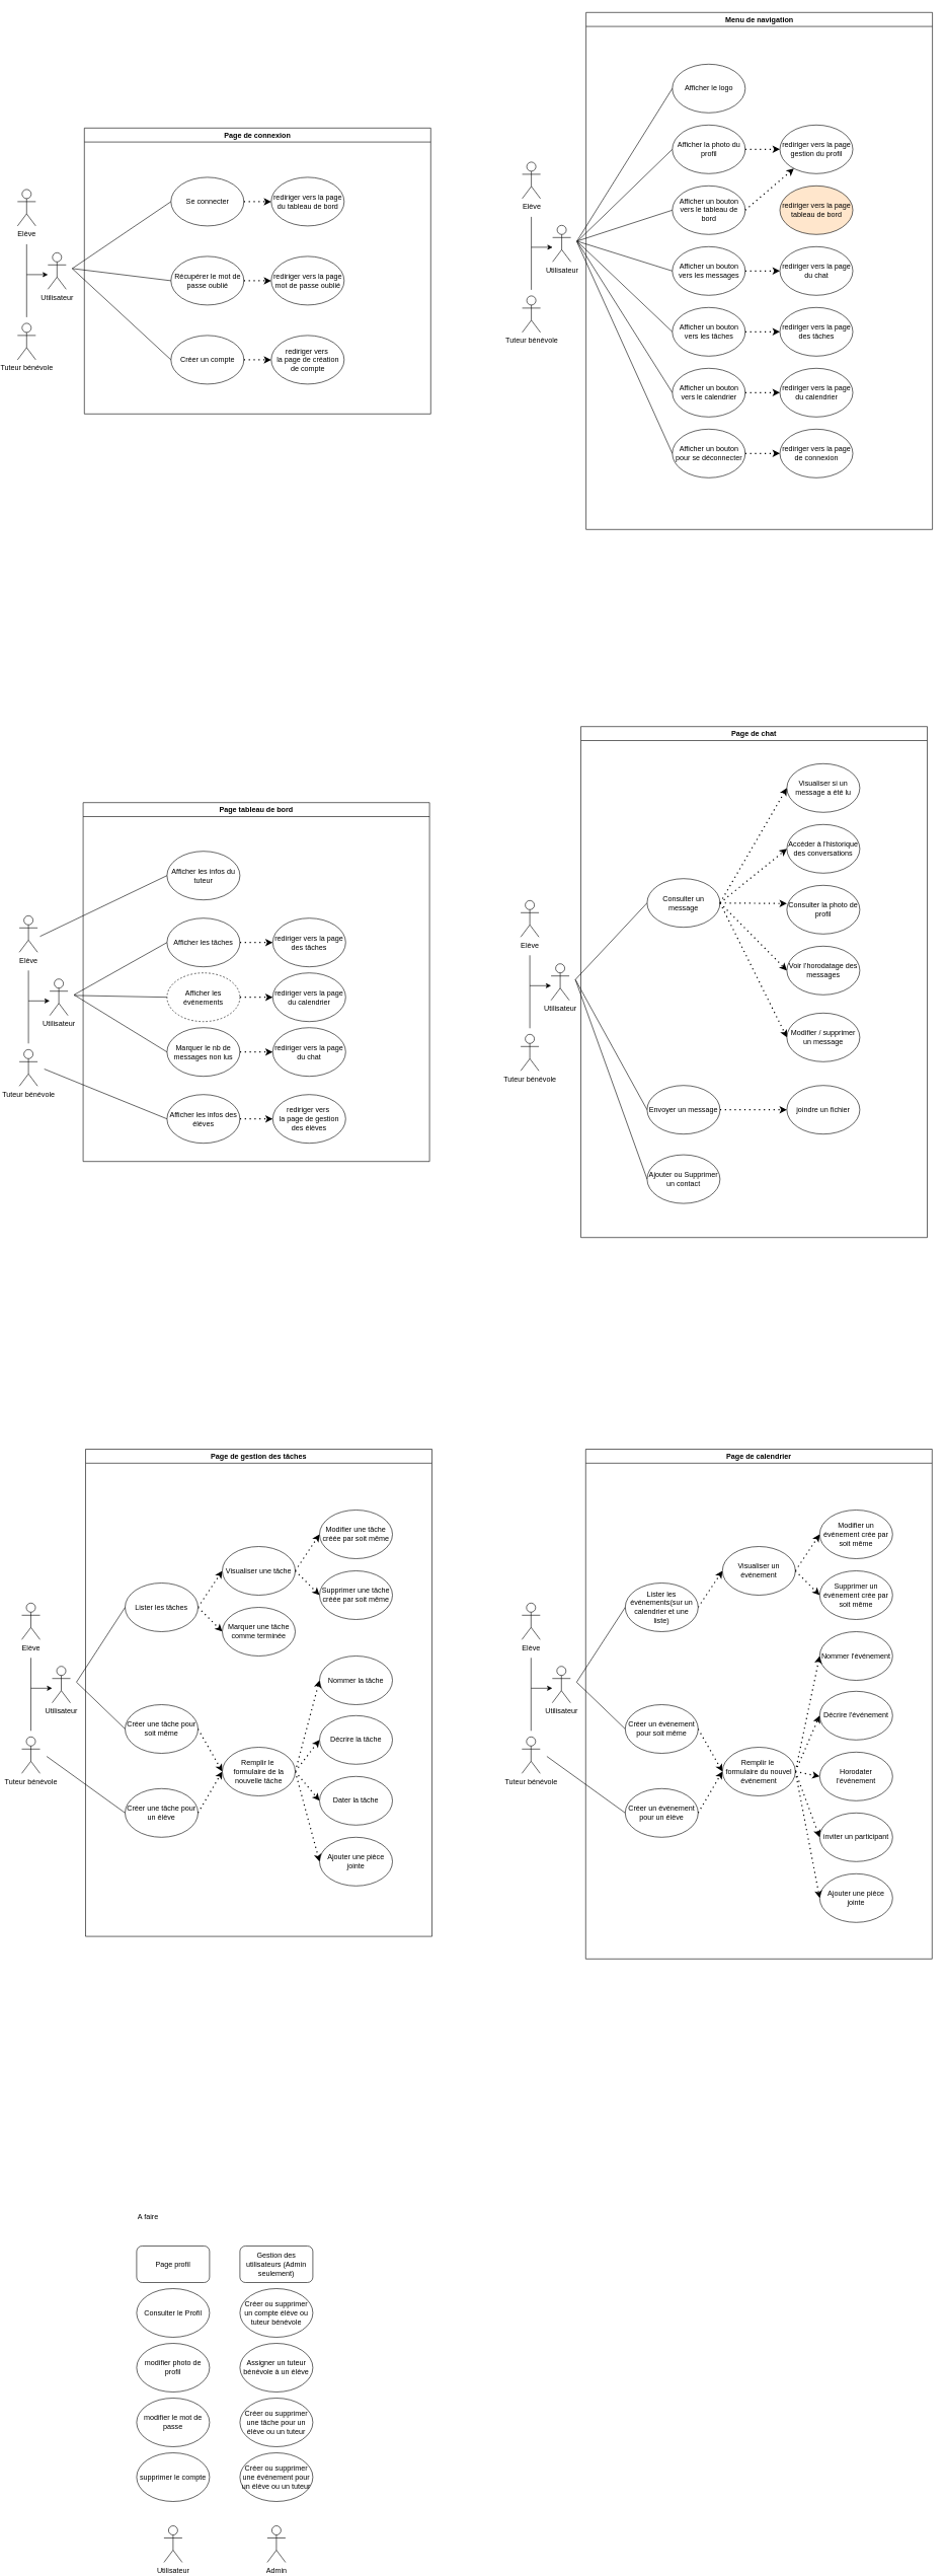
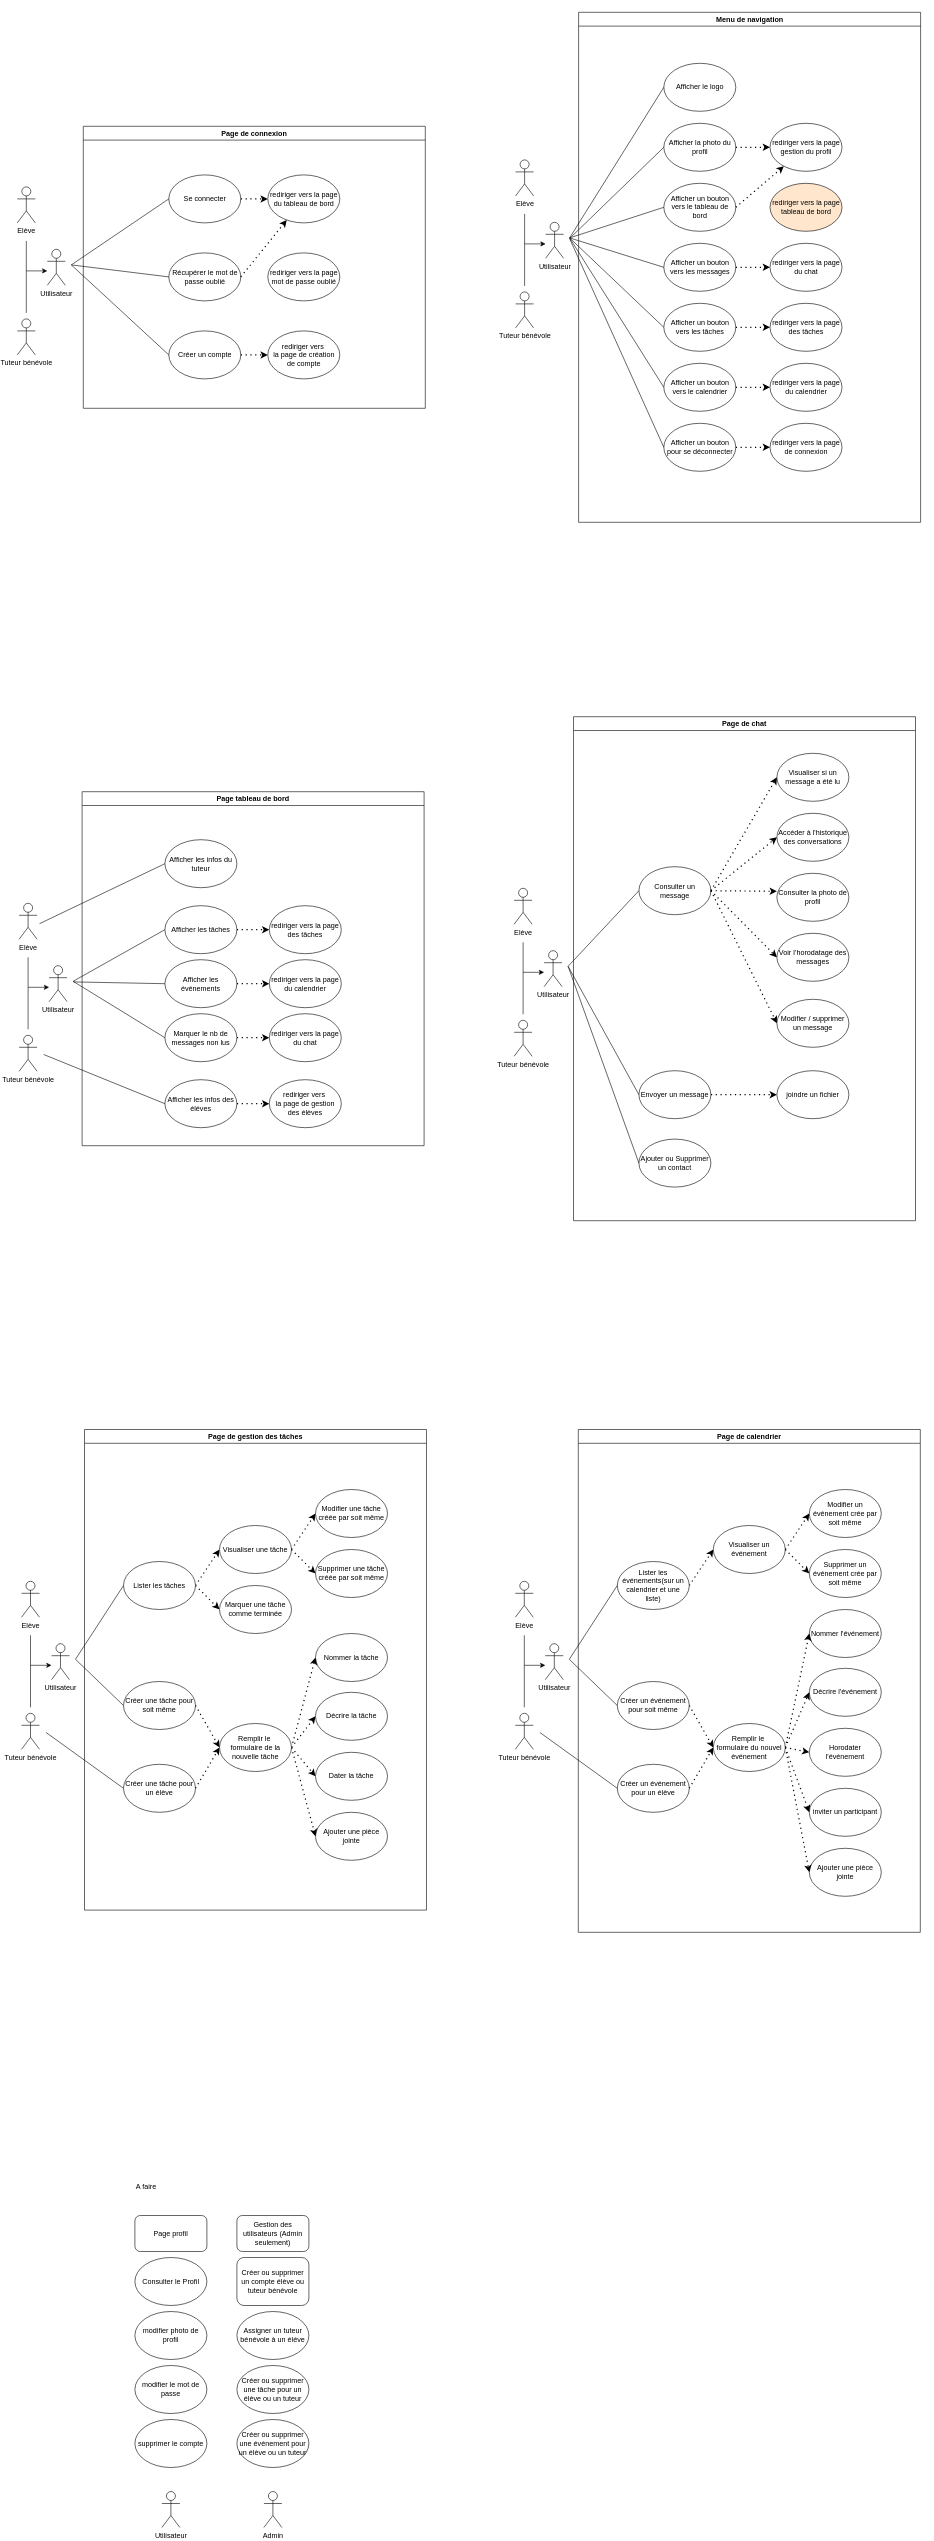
- <mxCell id="10" value="" style="endArrow=classic;dashed=1;html=1;dashPattern=1 3;strokeWidth=2;rounded=0;exitX=1;exitY=0.5;exitDx=0;exitDy=0;entryX=0;entryY=0.5;entryDx=0;entryDy=0;endFill=1;" edge="1" parent="2" source="4" target="7"><mxGeometry width="50" height="50" relative="1" as="geometry"><mxPoint x="262.5" y="231" as="sourcePoint" /><mxPoint x="307.5" y="231" as="targetPoint" /></mxGeometry></mxCell>
+ <mxCell id="10" value="" style="endArrow=classic;dashed=1;html=1;dashPattern=1 3;strokeWidth=2;rounded=0;exitX=1;exitY=0.5;exitDx=0;exitDy=0;endFill=1;" edge="1" parent="2" source="4" target="6"><mxGeometry width="50" height="50" relative="1" as="geometry"><mxPoint x="262.5" y="231" as="sourcePoint" /><mxPoint x="307.5" y="231" as="targetPoint" /></mxGeometry></mxCell>
- <mxCell id="109" value="Afficher les événements" style="ellipse;whiteSpace=wrap;html=1;dashed=1;" vertex="1" parent="106"><mxGeometry x="138" y="280" width="120" height="80" as="geometry" /></mxCell>
+ <mxCell id="109" value="Afficher les événements" style="ellipse;whiteSpace=wrap;html=1;" vertex="1" parent="106"><mxGeometry x="138" y="280" width="120" height="80" as="geometry" /></mxCell>
- <mxCell id="167" value="Créer ou supprimer un compte élève ou tuteur bénévole" style="ellipse;whiteSpace=wrap;html=1;" parent="162" vertex="1"><mxGeometry x="170" y="70" width="120" height="80" as="geometry" /></mxCell>
+ <mxCell id="167" value="Créer ou supprimer un compte élève ou tuteur bénévole" style="whiteSpace=wrap;html=1;rounded=1;" parent="162" vertex="1"><mxGeometry x="170" y="70" width="120" height="80" as="geometry" /></mxCell>
